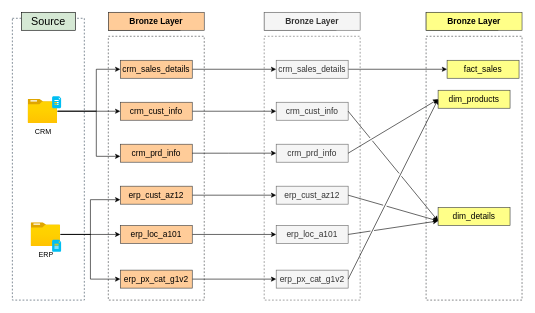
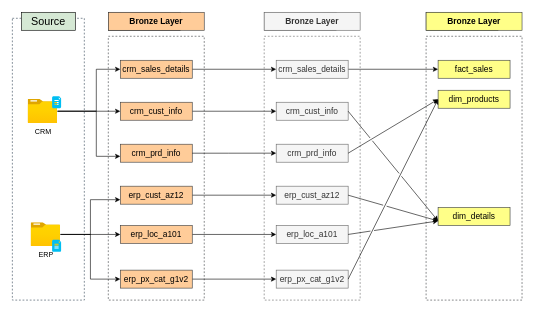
- <mxCell id="45" value="&lt;span style=&quot;font-size: 14px;&quot;&gt;fact_sales&lt;/span&gt;" style="text;html=1;align=center;verticalAlign=middle;whiteSpace=wrap;rounded=0;fillColor=#ffff88;strokeColor=#36393d;" vertex="1" parent="1"><mxGeometry x="745" y="100" width="120" height="30" as="geometry" /></mxCell>
+ <mxCell id="45" value="&lt;span style=&quot;font-size: 14px;&quot;&gt;fact_sales&lt;/span&gt;" style="text;html=1;align=center;verticalAlign=middle;whiteSpace=wrap;rounded=0;fillColor=#ffff88;strokeColor=#36393d;" vertex="1" parent="1"><mxGeometry x="730" y="100" width="120" height="30" as="geometry" /></mxCell>
